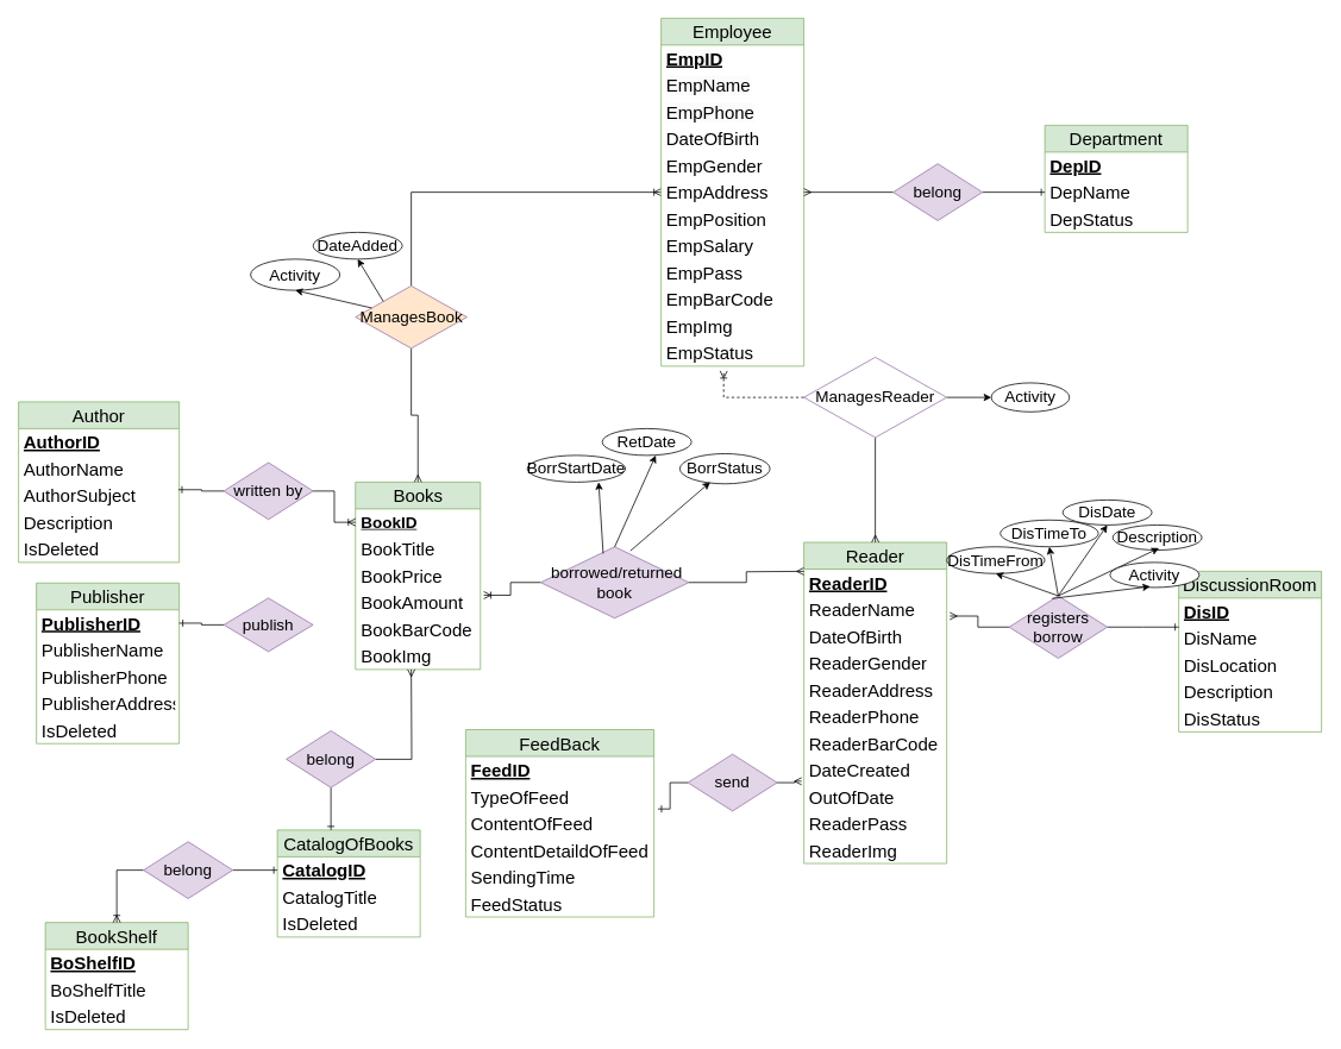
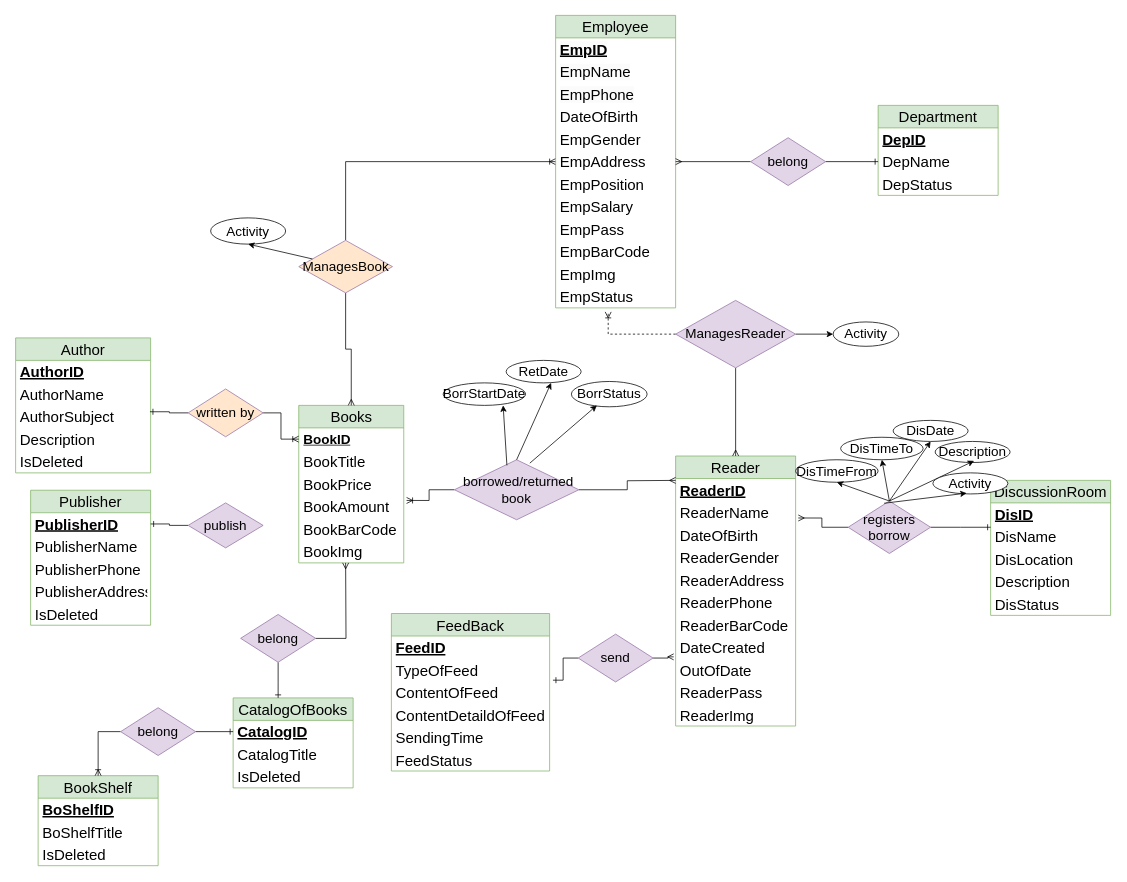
- <mxCell id="75" value="&lt;span style=&quot;font-size: 18px;&quot;&gt;DateAdded&lt;/span&gt;" style="ellipse;whiteSpace=wrap;html=1;" parent="1" vertex="1"><mxGeometry x="350" y="260" width="100" height="30" as="geometry" /></mxCell>
- <mxCell id="86" value="" style="endArrow=classic;html=1;rounded=0;exitX=0;exitY=0;exitDx=0;exitDy=0;entryX=0.5;entryY=1;entryDx=0;entryDy=0;" parent="1" source="35" target="75" edge="1"><mxGeometry width="50" height="50" relative="1" as="geometry"><mxPoint x="290" y="410" as="sourcePoint" /><mxPoint x="340" y="360" as="targetPoint" /></mxGeometry></mxCell>
- <mxCell id="85" value="&lt;font style=&quot;font-size: 18px;&quot;&gt;ManagesReader&lt;/font&gt;" style="rhombus;whiteSpace=wrap;html=1;fillColor=#ffffff;strokeColor=#9673a6;" parent="1" vertex="1"><mxGeometry x="900" y="400" width="160" height="89.99" as="geometry" /></mxCell>
+ <mxCell id="85" value="&lt;font style=&quot;font-size: 18px;&quot;&gt;ManagesReader&lt;/font&gt;" style="rhombus;whiteSpace=wrap;html=1;fillColor=#e1d5e7;strokeColor=#9673a6;" parent="1" vertex="1"><mxGeometry x="900" y="400" width="160" height="89.99" as="geometry" /></mxCell>
- <mxCell id="38" value="&lt;font style=&quot;font-size: 18px;&quot;&gt;written by&lt;/font&gt;" style="rhombus;whiteSpace=wrap;html=1;fillColor=#e1d5e7;strokeColor=#9673a6;" parent="1" vertex="1"><mxGeometry x="250" y="518.13" width="100" height="63.75" as="geometry" /></mxCell>
+ <mxCell id="38" value="&lt;font style=&quot;font-size: 18px;&quot;&gt;written by&lt;/font&gt;" style="rhombus;whiteSpace=wrap;html=1;fillColor=#ffe6cc;strokeColor=#9673a6;" parent="1" vertex="1"><mxGeometry x="250" y="518.13" width="100" height="63.75" as="geometry" /></mxCell>
